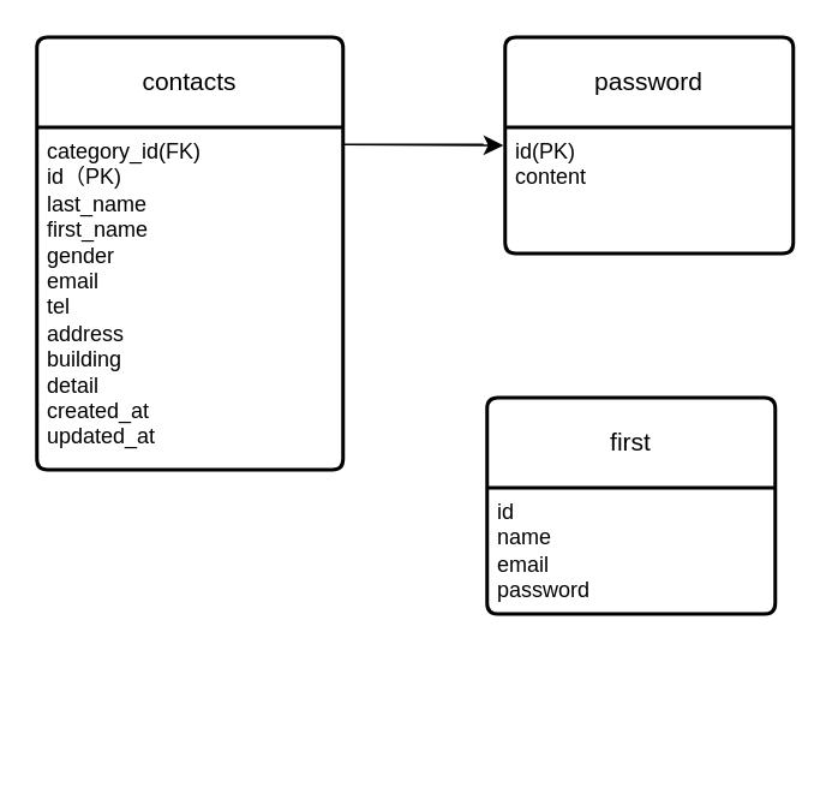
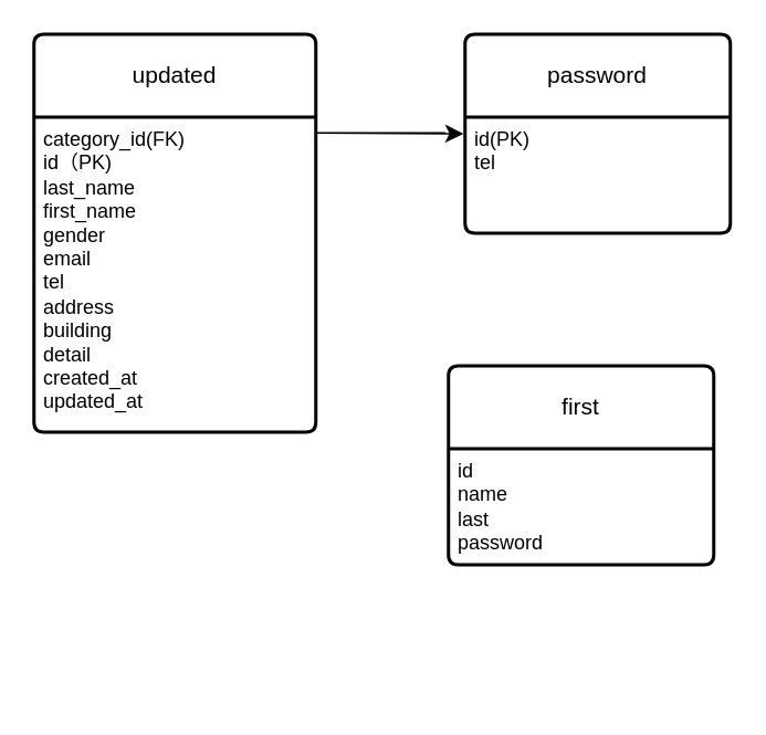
- <mxCell id="7" value="contacts" style="swimlane;childLayout=stackLayout;horizontal=1;startSize=50;horizontalStack=0;rounded=1;fontSize=14;fontStyle=0;strokeWidth=2;resizeParent=0;resizeLast=1;shadow=0;dashed=0;align=center;arcSize=4;whiteSpace=wrap;html=1;movable=1;resizable=1;rotatable=1;deletable=1;editable=1;locked=0;connectable=1;" vertex="1" parent="1"><mxGeometry x="20" y="20" width="170" height="240" as="geometry" /></mxCell>
+ <mxCell id="7" value="updated" style="swimlane;childLayout=stackLayout;horizontal=1;startSize=50;horizontalStack=0;rounded=1;fontSize=14;fontStyle=0;strokeWidth=2;resizeParent=0;resizeLast=1;shadow=0;dashed=0;align=center;arcSize=4;whiteSpace=wrap;html=1;movable=1;resizable=1;rotatable=1;deletable=1;editable=1;locked=0;connectable=1;" vertex="1" parent="1"><mxGeometry x="20" y="20" width="170" height="240" as="geometry" /></mxCell>
- <mxCell id="3" value="id(PK)&lt;div&gt;content&lt;/div&gt;" style="align=left;strokeColor=none;fillColor=none;spacingLeft=4;spacingRight=4;fontSize=12;verticalAlign=top;resizable=0;rotatable=0;part=1;html=1;whiteSpace=wrap;" vertex="1" parent="2"><mxGeometry y="50" width="160" height="70" as="geometry" /></mxCell>
+ <mxCell id="3" value="id(PK)&lt;div&gt;tel&lt;/div&gt;" style="align=left;strokeColor=none;fillColor=none;spacingLeft=4;spacingRight=4;fontSize=12;verticalAlign=top;resizable=0;rotatable=0;part=1;html=1;whiteSpace=wrap;" vertex="1" parent="2"><mxGeometry y="50" width="160" height="70" as="geometry" /></mxCell>
- <mxCell id="5" value="id&lt;div&gt;name&lt;/div&gt;&lt;div&gt;email&lt;/div&gt;&lt;div&gt;password&lt;/div&gt;" style="align=left;strokeColor=none;fillColor=none;spacingLeft=4;spacingRight=4;fontSize=12;verticalAlign=top;resizable=0;rotatable=0;part=1;html=1;whiteSpace=wrap;" vertex="1" parent="4"><mxGeometry y="50" width="160" height="70" as="geometry" /></mxCell>
+ <mxCell id="5" value="id&lt;div&gt;name&lt;/div&gt;&lt;div&gt;last&lt;/div&gt;&lt;div&gt;password&lt;/div&gt;" style="align=left;strokeColor=none;fillColor=none;spacingLeft=4;spacingRight=4;fontSize=12;verticalAlign=top;resizable=0;rotatable=0;part=1;html=1;whiteSpace=wrap;" vertex="1" parent="4"><mxGeometry y="50" width="160" height="70" as="geometry" /></mxCell>
